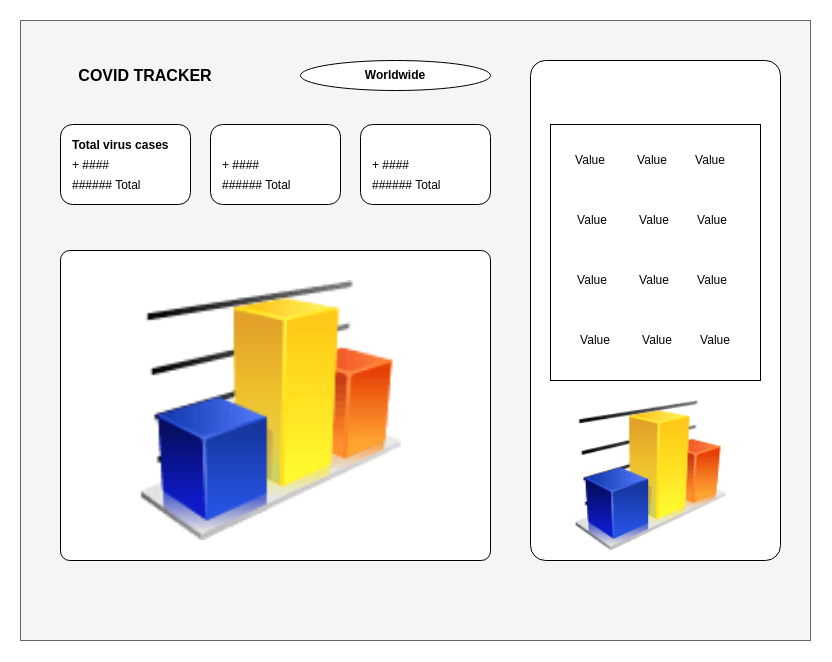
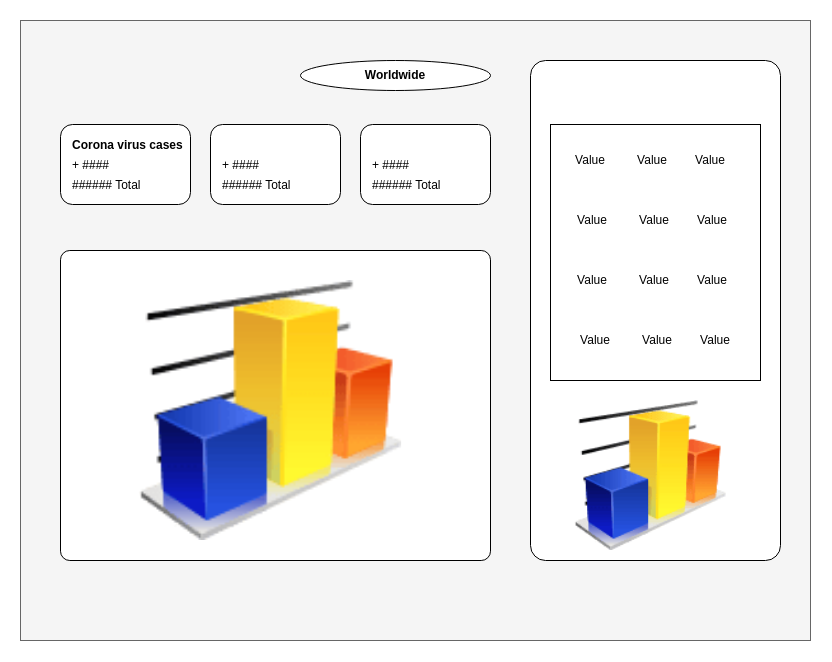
- <mxCell id="3" value="&lt;font style=&quot;font-size: 16px&quot;&gt;&lt;b&gt;COVID TRACKER&lt;/b&gt;&lt;/font&gt;" style="text;html=1;strokeColor=none;fillColor=none;align=center;verticalAlign=middle;whiteSpace=wrap;rounded=0;" vertex="1" parent="1"><mxGeometry x="70" y="65" width="150" height="20" as="geometry" /></mxCell>
- <mxCell id="9" value="&lt;b&gt;Total virus cases&lt;/b&gt;" style="text;html=1;strokeColor=none;fillColor=none;align=left;verticalAlign=middle;whiteSpace=wrap;rounded=0;" vertex="1" parent="1"><mxGeometry x="70" y="135" width="120" height="20" as="geometry" /></mxCell>
+ <mxCell id="9" value="&lt;b&gt;Corona virus cases&lt;/b&gt;" style="text;html=1;strokeColor=none;fillColor=none;align=left;verticalAlign=middle;whiteSpace=wrap;rounded=0;" vertex="1" parent="1"><mxGeometry x="70" y="135" width="120" height="20" as="geometry" /></mxCell>
